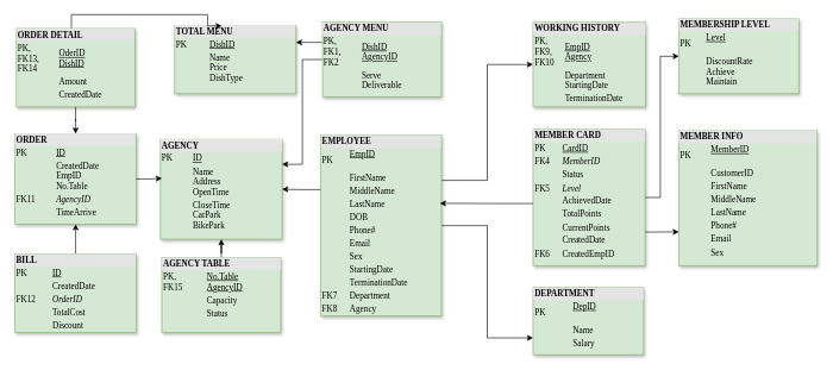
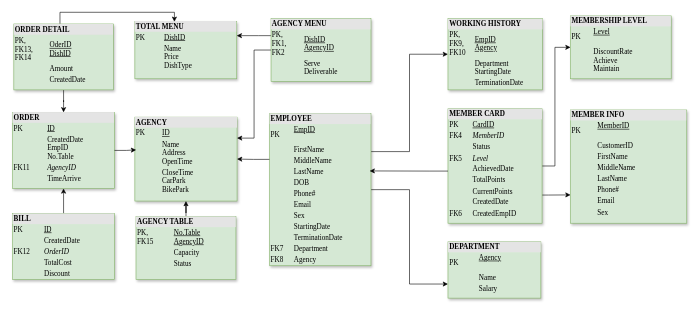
- <mxCell id="6" value="&lt;div style=&quot;box-sizing:border-box;width:100%;background:#e4e4e4;padding:2px;&quot;&gt;&lt;b&gt;TOTAL MENU&lt;/b&gt;&lt;/div&gt;&lt;table style=&quot;width:100%;font-size:1em;&quot; cellpadding=&quot;2&quot; cellspacing=&quot;0&quot;&gt;&lt;tbody&gt;&lt;tr&gt;&lt;td&gt;PK&lt;/td&gt;&lt;td&gt;&lt;u&gt;DishID&lt;/u&gt;&lt;/td&gt;&lt;/tr&gt;&lt;tr&gt;&lt;td&gt;&lt;br&gt;&lt;/td&gt;&lt;td&gt;Name&lt;br&gt;Price&lt;br&gt;DishType&lt;/td&gt;&lt;/tr&gt;&lt;tr&gt;&lt;td&gt;&lt;/td&gt;&lt;td&gt;&lt;br&gt;&lt;br&gt;&lt;br&gt;&lt;/td&gt;&lt;/tr&gt;&lt;/tbody&gt;&lt;/table&gt;" style="verticalAlign=top;align=left;overflow=fill;html=1;rounded=0;shadow=1;comic=0;labelBackgroundColor=none;strokeWidth=1;fontFamily=Verdana;fontSize=12;glass=0;fillStyle=auto;fillColor=#d5e8d4;strokeColor=#82b366;" vertex="1" parent="1"><mxGeometry x="244" y="35" width="170" height="96" as="geometry" /></mxCell>
+ <mxCell id="6" value="&lt;div style=&quot;box-sizing:border-box;width:100%;background:#e4e4e4;padding:2px;&quot;&gt;&lt;b&gt;TOTAL MENU&lt;/b&gt;&lt;/div&gt;&lt;table style=&quot;width:100%;font-size:1em;&quot; cellpadding=&quot;2&quot; cellspacing=&quot;0&quot;&gt;&lt;tbody&gt;&lt;tr&gt;&lt;td&gt;PK&lt;/td&gt;&lt;td&gt;&lt;u&gt;DishID&lt;/u&gt;&lt;/td&gt;&lt;/tr&gt;&lt;tr&gt;&lt;td&gt;&lt;br&gt;&lt;/td&gt;&lt;td&gt;Name&lt;br&gt;Price&lt;br&gt;DishType&lt;/td&gt;&lt;/tr&gt;&lt;tr&gt;&lt;td&gt;&lt;/td&gt;&lt;td&gt;&lt;br&gt;&lt;br&gt;&lt;br&gt;&lt;/td&gt;&lt;/tr&gt;&lt;/tbody&gt;&lt;/table&gt;" style="verticalAlign=top;align=left;overflow=fill;html=1;rounded=0;shadow=1;comic=0;labelBackgroundColor=none;strokeWidth=1;fontFamily=Verdana;fontSize=12;glass=0;fillStyle=auto;fillColor=#d5e8d4;strokeColor=#82b366;" vertex="1" parent="1"><mxGeometry x="224" y="35" width="170" height="96" as="geometry" /></mxCell>
- <mxCell id="16" value="&lt;div style=&quot;box-sizing: border-box ; width: 100% ; background: #e4e4e4 ; padding: 2px&quot;&gt;&lt;b&gt;DEPARTMENT&lt;/b&gt;&lt;/div&gt;&lt;table style=&quot;width: 100% ; font-size: 1em&quot; cellpadding=&quot;2&quot; cellspacing=&quot;0&quot;&gt;&lt;tbody&gt;&lt;tr&gt;&lt;td&gt;PK&lt;/td&gt;&lt;td&gt;&lt;u&gt;DepID&lt;br&gt;&lt;br&gt;&lt;/u&gt;&lt;/td&gt;&lt;/tr&gt;&lt;tr&gt;&lt;td&gt;&lt;/td&gt;&lt;td&gt;Name&lt;/td&gt;&lt;/tr&gt;&lt;tr&gt;&lt;td&gt;&lt;/td&gt;&lt;td&gt;Salary&lt;/td&gt;&lt;/tr&gt;&lt;/tbody&gt;&lt;/table&gt;" style="verticalAlign=top;align=left;overflow=fill;html=1;rounded=0;shadow=1;comic=0;labelBackgroundColor=none;strokeWidth=1;fontFamily=Verdana;fontSize=12;glass=0;fillStyle=auto;fillColor=#d5e8d4;strokeColor=#82b366;" vertex="1" parent="1"><mxGeometry x="746.5" y="403" width="155" height="94" as="geometry" /></mxCell>
+ <mxCell id="16" value="&lt;div style=&quot;box-sizing: border-box ; width: 100% ; background: #e4e4e4 ; padding: 2px&quot;&gt;&lt;b&gt;DEPARTMENT&lt;/b&gt;&lt;/div&gt;&lt;table style=&quot;width: 100% ; font-size: 1em&quot; cellpadding=&quot;2&quot; cellspacing=&quot;0&quot;&gt;&lt;tbody&gt;&lt;tr&gt;&lt;td&gt;PK&lt;/td&gt;&lt;td&gt;&lt;u&gt;Agency&lt;br&gt;&lt;br&gt;&lt;/u&gt;&lt;/td&gt;&lt;/tr&gt;&lt;tr&gt;&lt;td&gt;&lt;/td&gt;&lt;td&gt;Name&lt;/td&gt;&lt;/tr&gt;&lt;tr&gt;&lt;td&gt;&lt;/td&gt;&lt;td&gt;Salary&lt;/td&gt;&lt;/tr&gt;&lt;/tbody&gt;&lt;/table&gt;" style="verticalAlign=top;align=left;overflow=fill;html=1;rounded=0;shadow=1;comic=0;labelBackgroundColor=none;strokeWidth=1;fontFamily=Verdana;fontSize=12;glass=0;fillStyle=auto;fillColor=#d5e8d4;strokeColor=#82b366;" vertex="1" parent="1"><mxGeometry x="746.5" y="403" width="155" height="94" as="geometry" /></mxCell>
